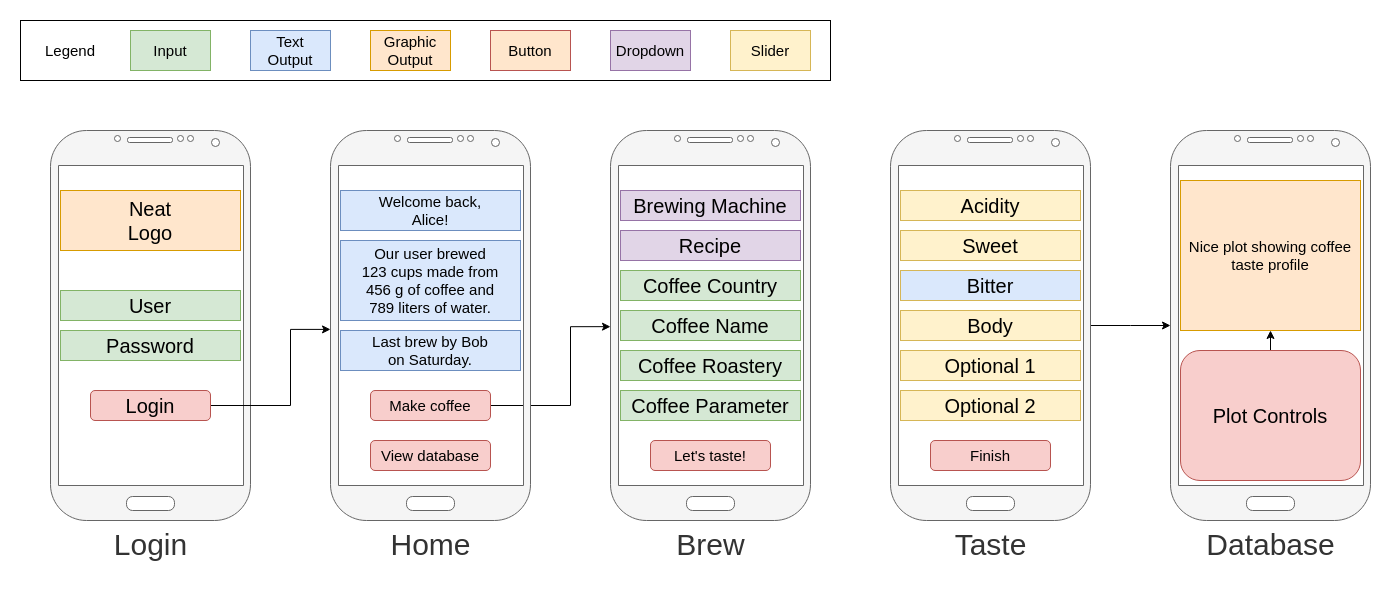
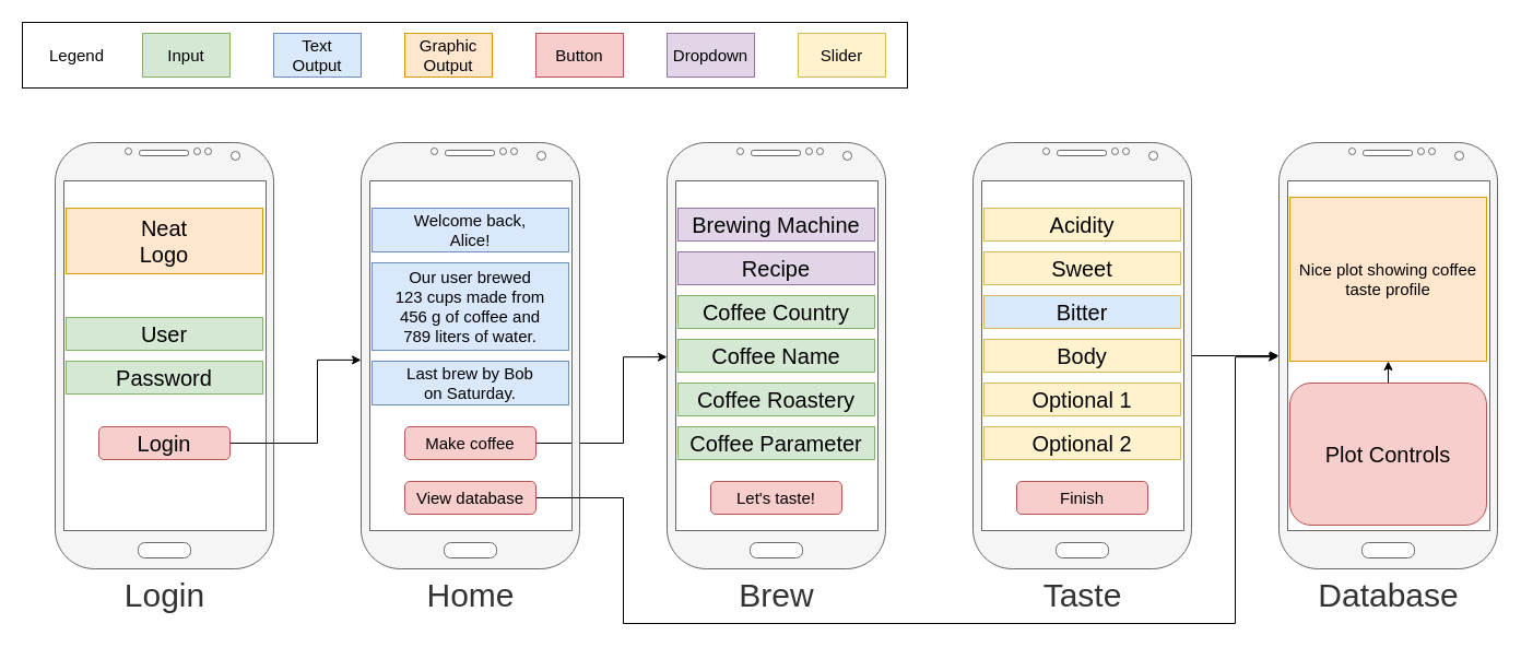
- <mxCell id="8" value="Button" style="rounded=0;whiteSpace=wrap;html=1;shadow=0;labelBackgroundColor=none;fontSize=15;fillColor=#ffe6cc;strokeColor=#b85450;" vertex="1" parent="1"><mxGeometry x="490" y="30" width="80" height="40" as="geometry" /></mxCell>
+ <mxCell id="8" value="Button" style="rounded=0;whiteSpace=wrap;html=1;shadow=0;labelBackgroundColor=none;fontSize=15;fillColor=#f8cecc;strokeColor=#b85450;" vertex="1" parent="1"><mxGeometry x="490" y="30" width="80" height="40" as="geometry" /></mxCell>
+ <mxCell id="17" style="edgeStyle=orthogonalEdgeStyle;rounded=0;orthogonalLoop=1;jettySize=auto;html=1;exitX=1;exitY=0.5;exitDx=0;exitDy=0;entryX=-0.005;entryY=0.503;entryDx=0;entryDy=0;entryPerimeter=0;fontSize=15;" edge="1" parent="1" source="18" target="41"><mxGeometry relative="1" as="geometry"><Array as="points"><mxPoint x="570" y="455" /><mxPoint x="570" y="570" /><mxPoint x="1130" y="570" /><mxPoint x="1130" y="326" /></Array></mxGeometry></mxCell>
